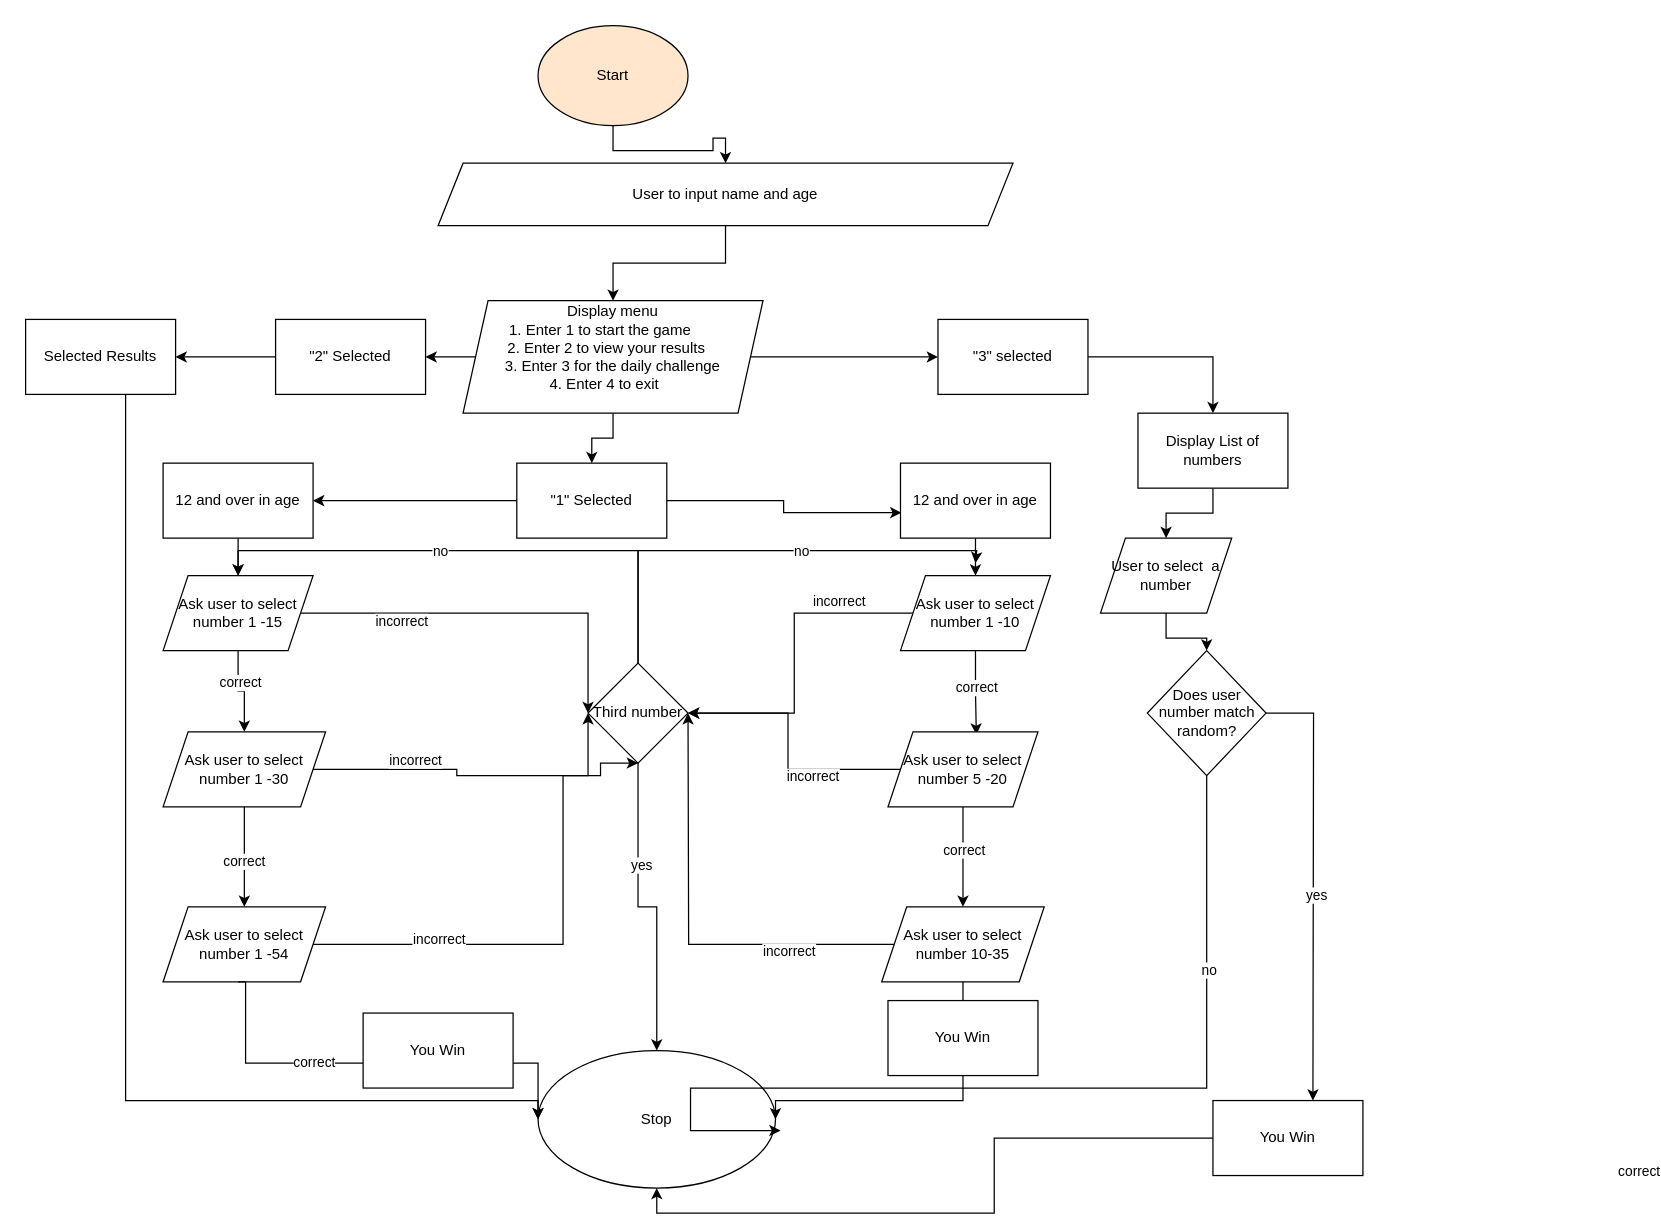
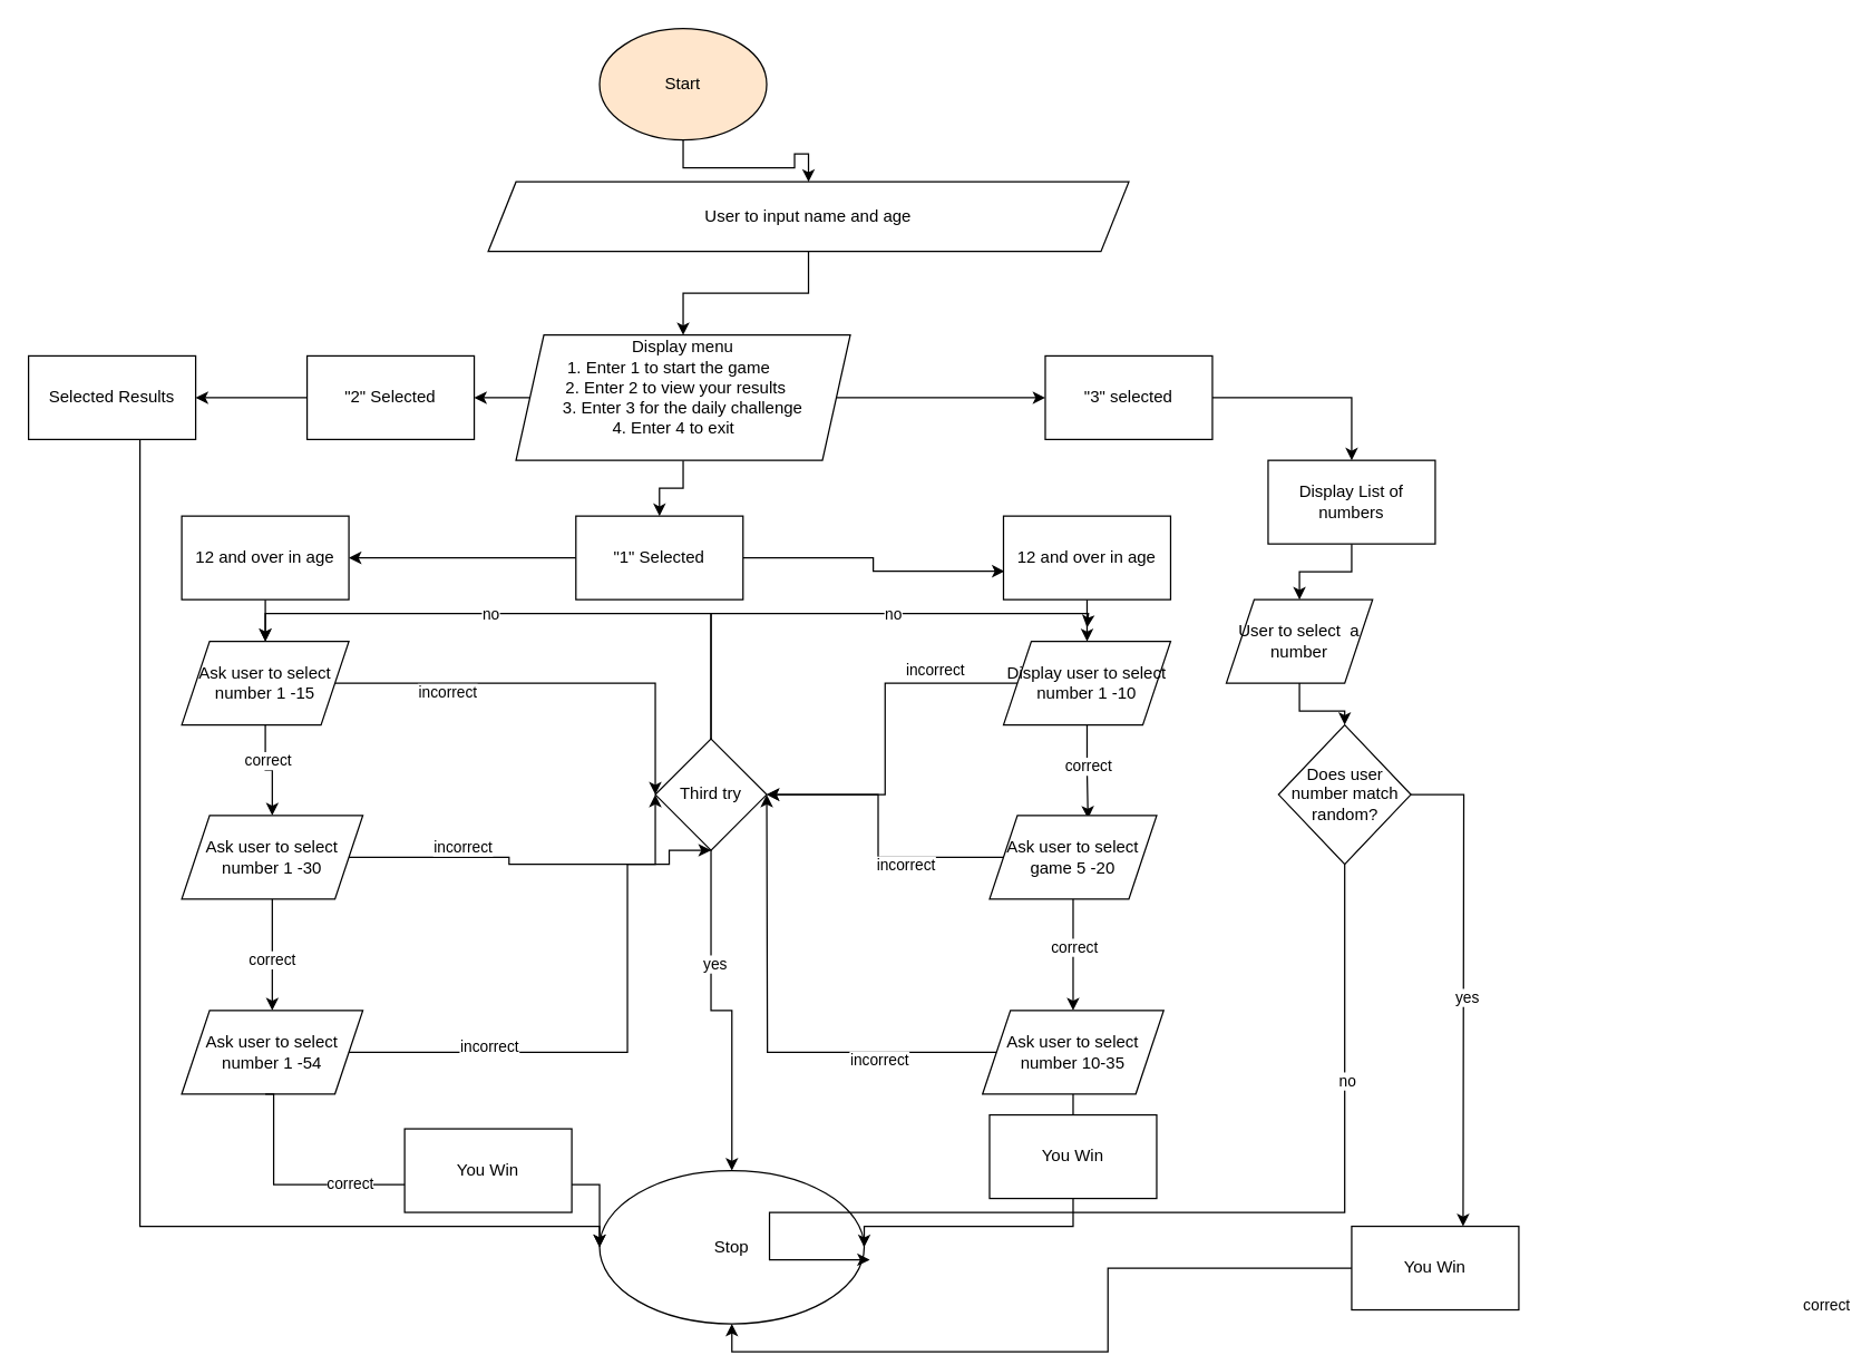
- <mxCell id="38" value="Ask user to select number 1 -10" style="shape=parallelogram;perimeter=parallelogramPerimeter;whiteSpace=wrap;html=1;fixedSize=1;" parent="1" vertex="1"><mxGeometry x="720" y="460" width="120" height="60" as="geometry" /></mxCell>
+ <mxCell id="38" value="Display user to select number 1 -10" style="shape=parallelogram;perimeter=parallelogramPerimeter;whiteSpace=wrap;html=1;fixedSize=1;" parent="1" vertex="1"><mxGeometry x="720" y="460" width="120" height="60" as="geometry" /></mxCell>
- <mxCell id="25" value="Third number" style="rhombus;whiteSpace=wrap;html=1;" parent="1" vertex="1"><mxGeometry x="470" y="530" width="80" height="80" as="geometry" /></mxCell>
+ <mxCell id="25" value="Third try" style="rhombus;whiteSpace=wrap;html=1;" parent="1" vertex="1"><mxGeometry x="470" y="530" width="80" height="80" as="geometry" /></mxCell>
- <mxCell id="41" value="Ask user to select number 5 -20" style="shape=parallelogram;perimeter=parallelogramPerimeter;whiteSpace=wrap;html=1;fixedSize=1;" parent="1" vertex="1"><mxGeometry x="710" y="585" width="120" height="60" as="geometry" /></mxCell>
+ <mxCell id="41" value="Ask user to select game 5 -20" style="shape=parallelogram;perimeter=parallelogramPerimeter;whiteSpace=wrap;html=1;fixedSize=1;" parent="1" vertex="1"><mxGeometry x="710" y="585" width="120" height="60" as="geometry" /></mxCell>
